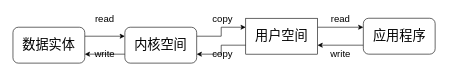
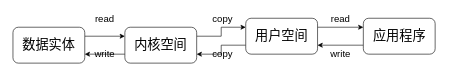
- <mxCell id="9" value="用户空间" style="whiteSpace=wrap;html=1;fontSize=22;rounded=0;" vertex="1" parent="1"><mxGeometry x="409" y="30" width="120" height="60" as="geometry" /></mxCell>
+ <mxCell id="9" value="用户空间" style="rounded=1;whiteSpace=wrap;html=1;fontSize=22;" vertex="1" parent="1"><mxGeometry x="409" y="30" width="120" height="60" as="geometry" /></mxCell>
